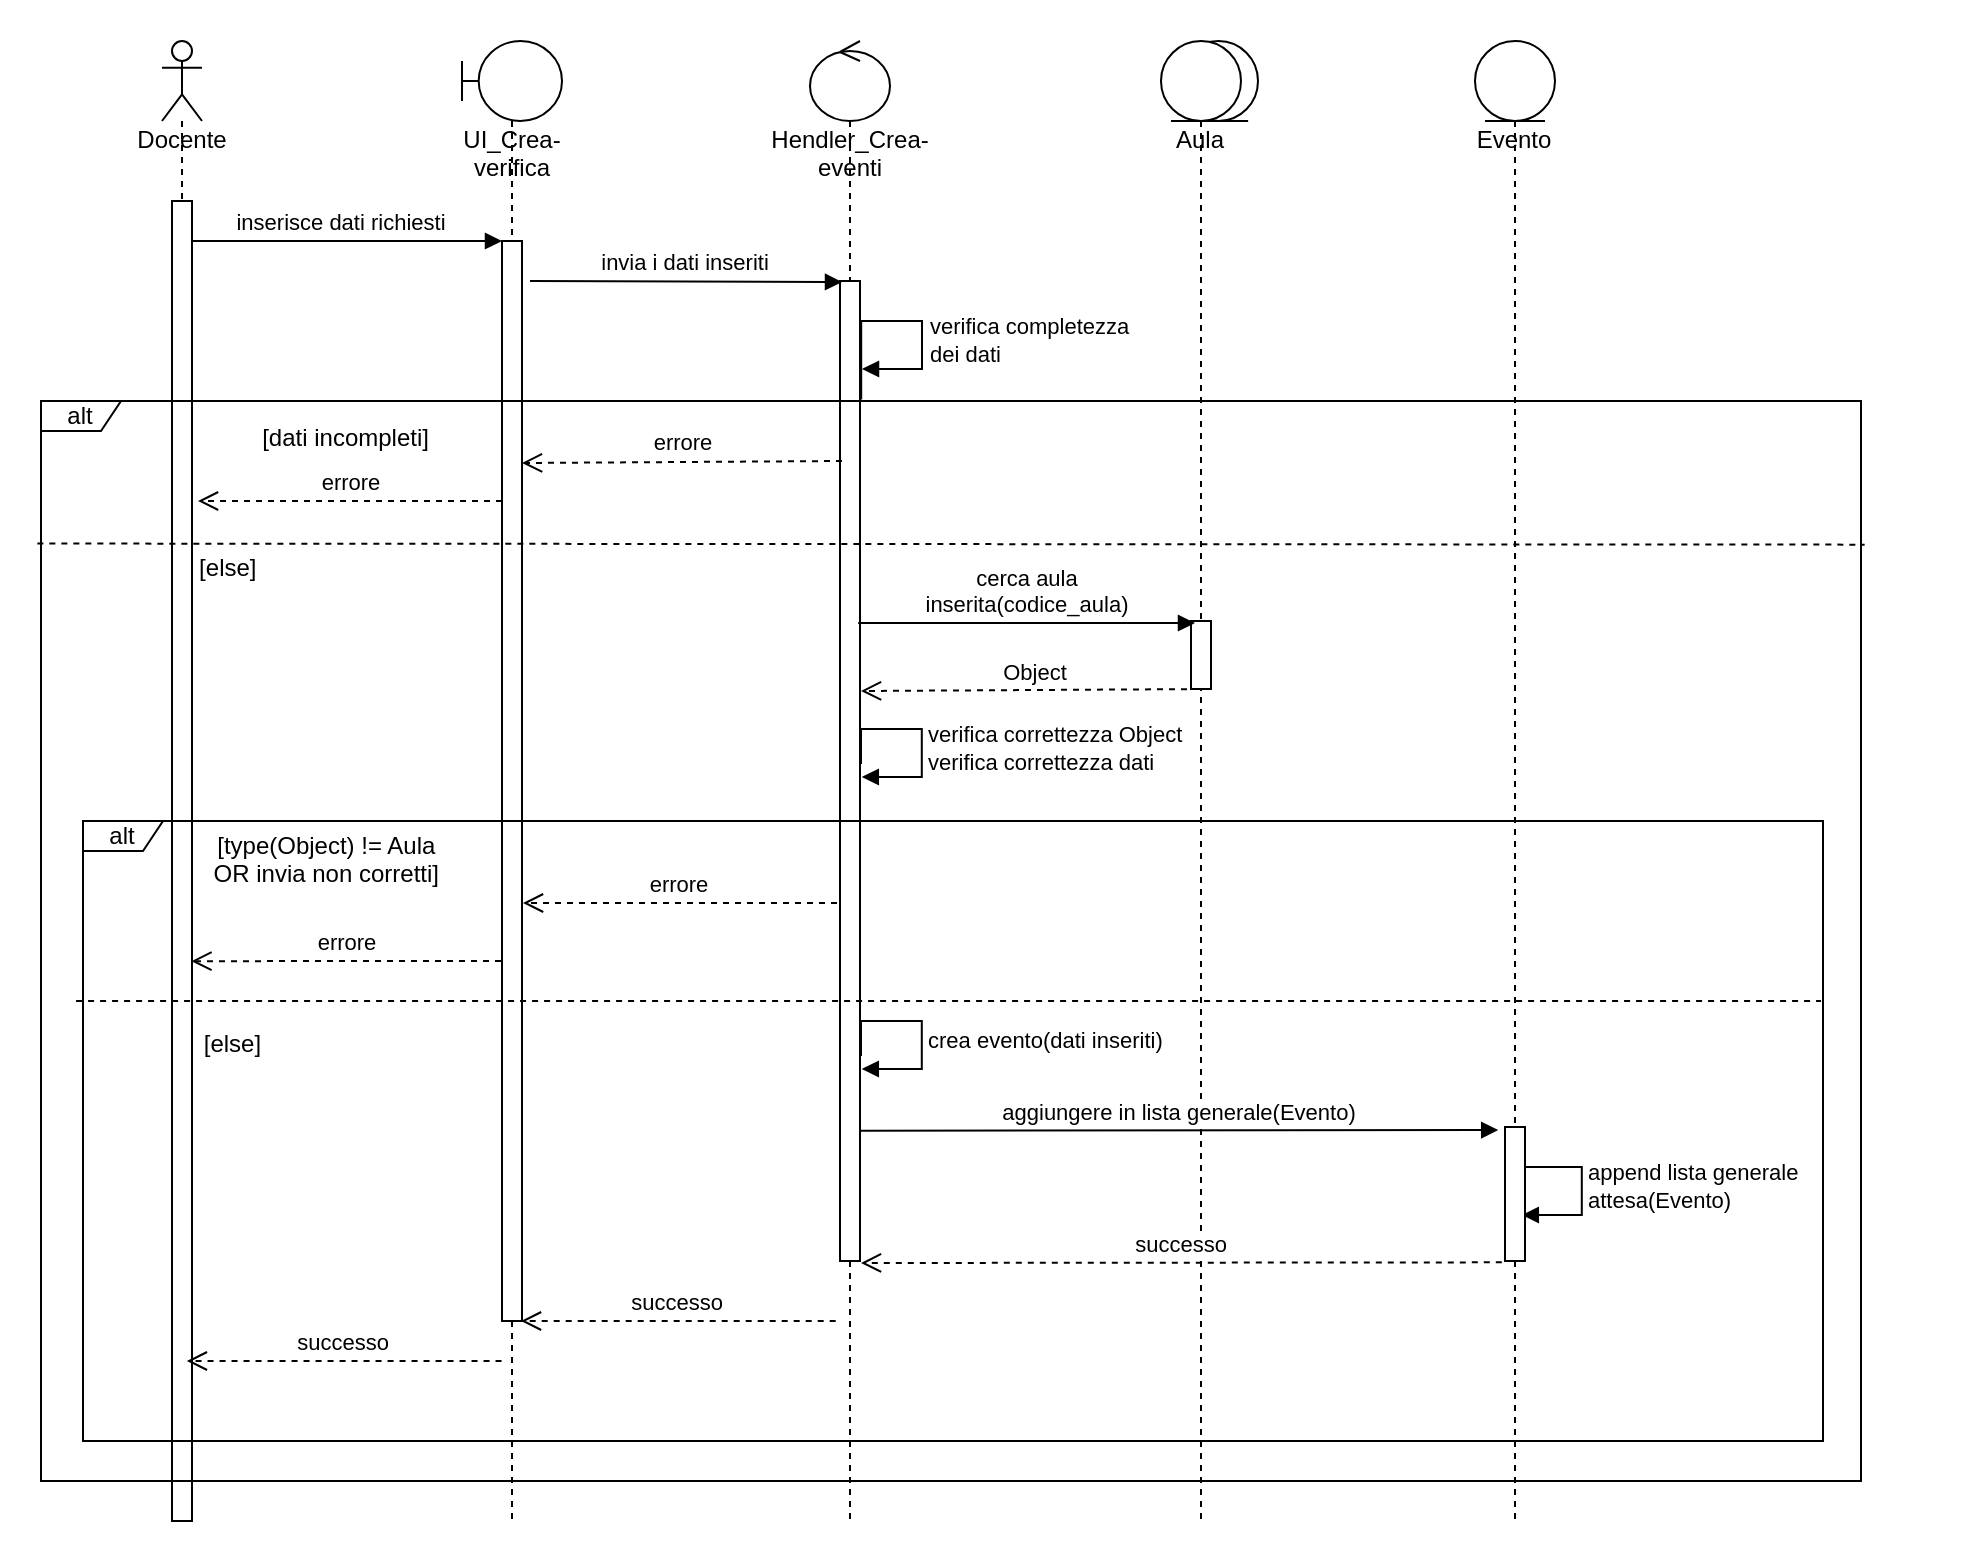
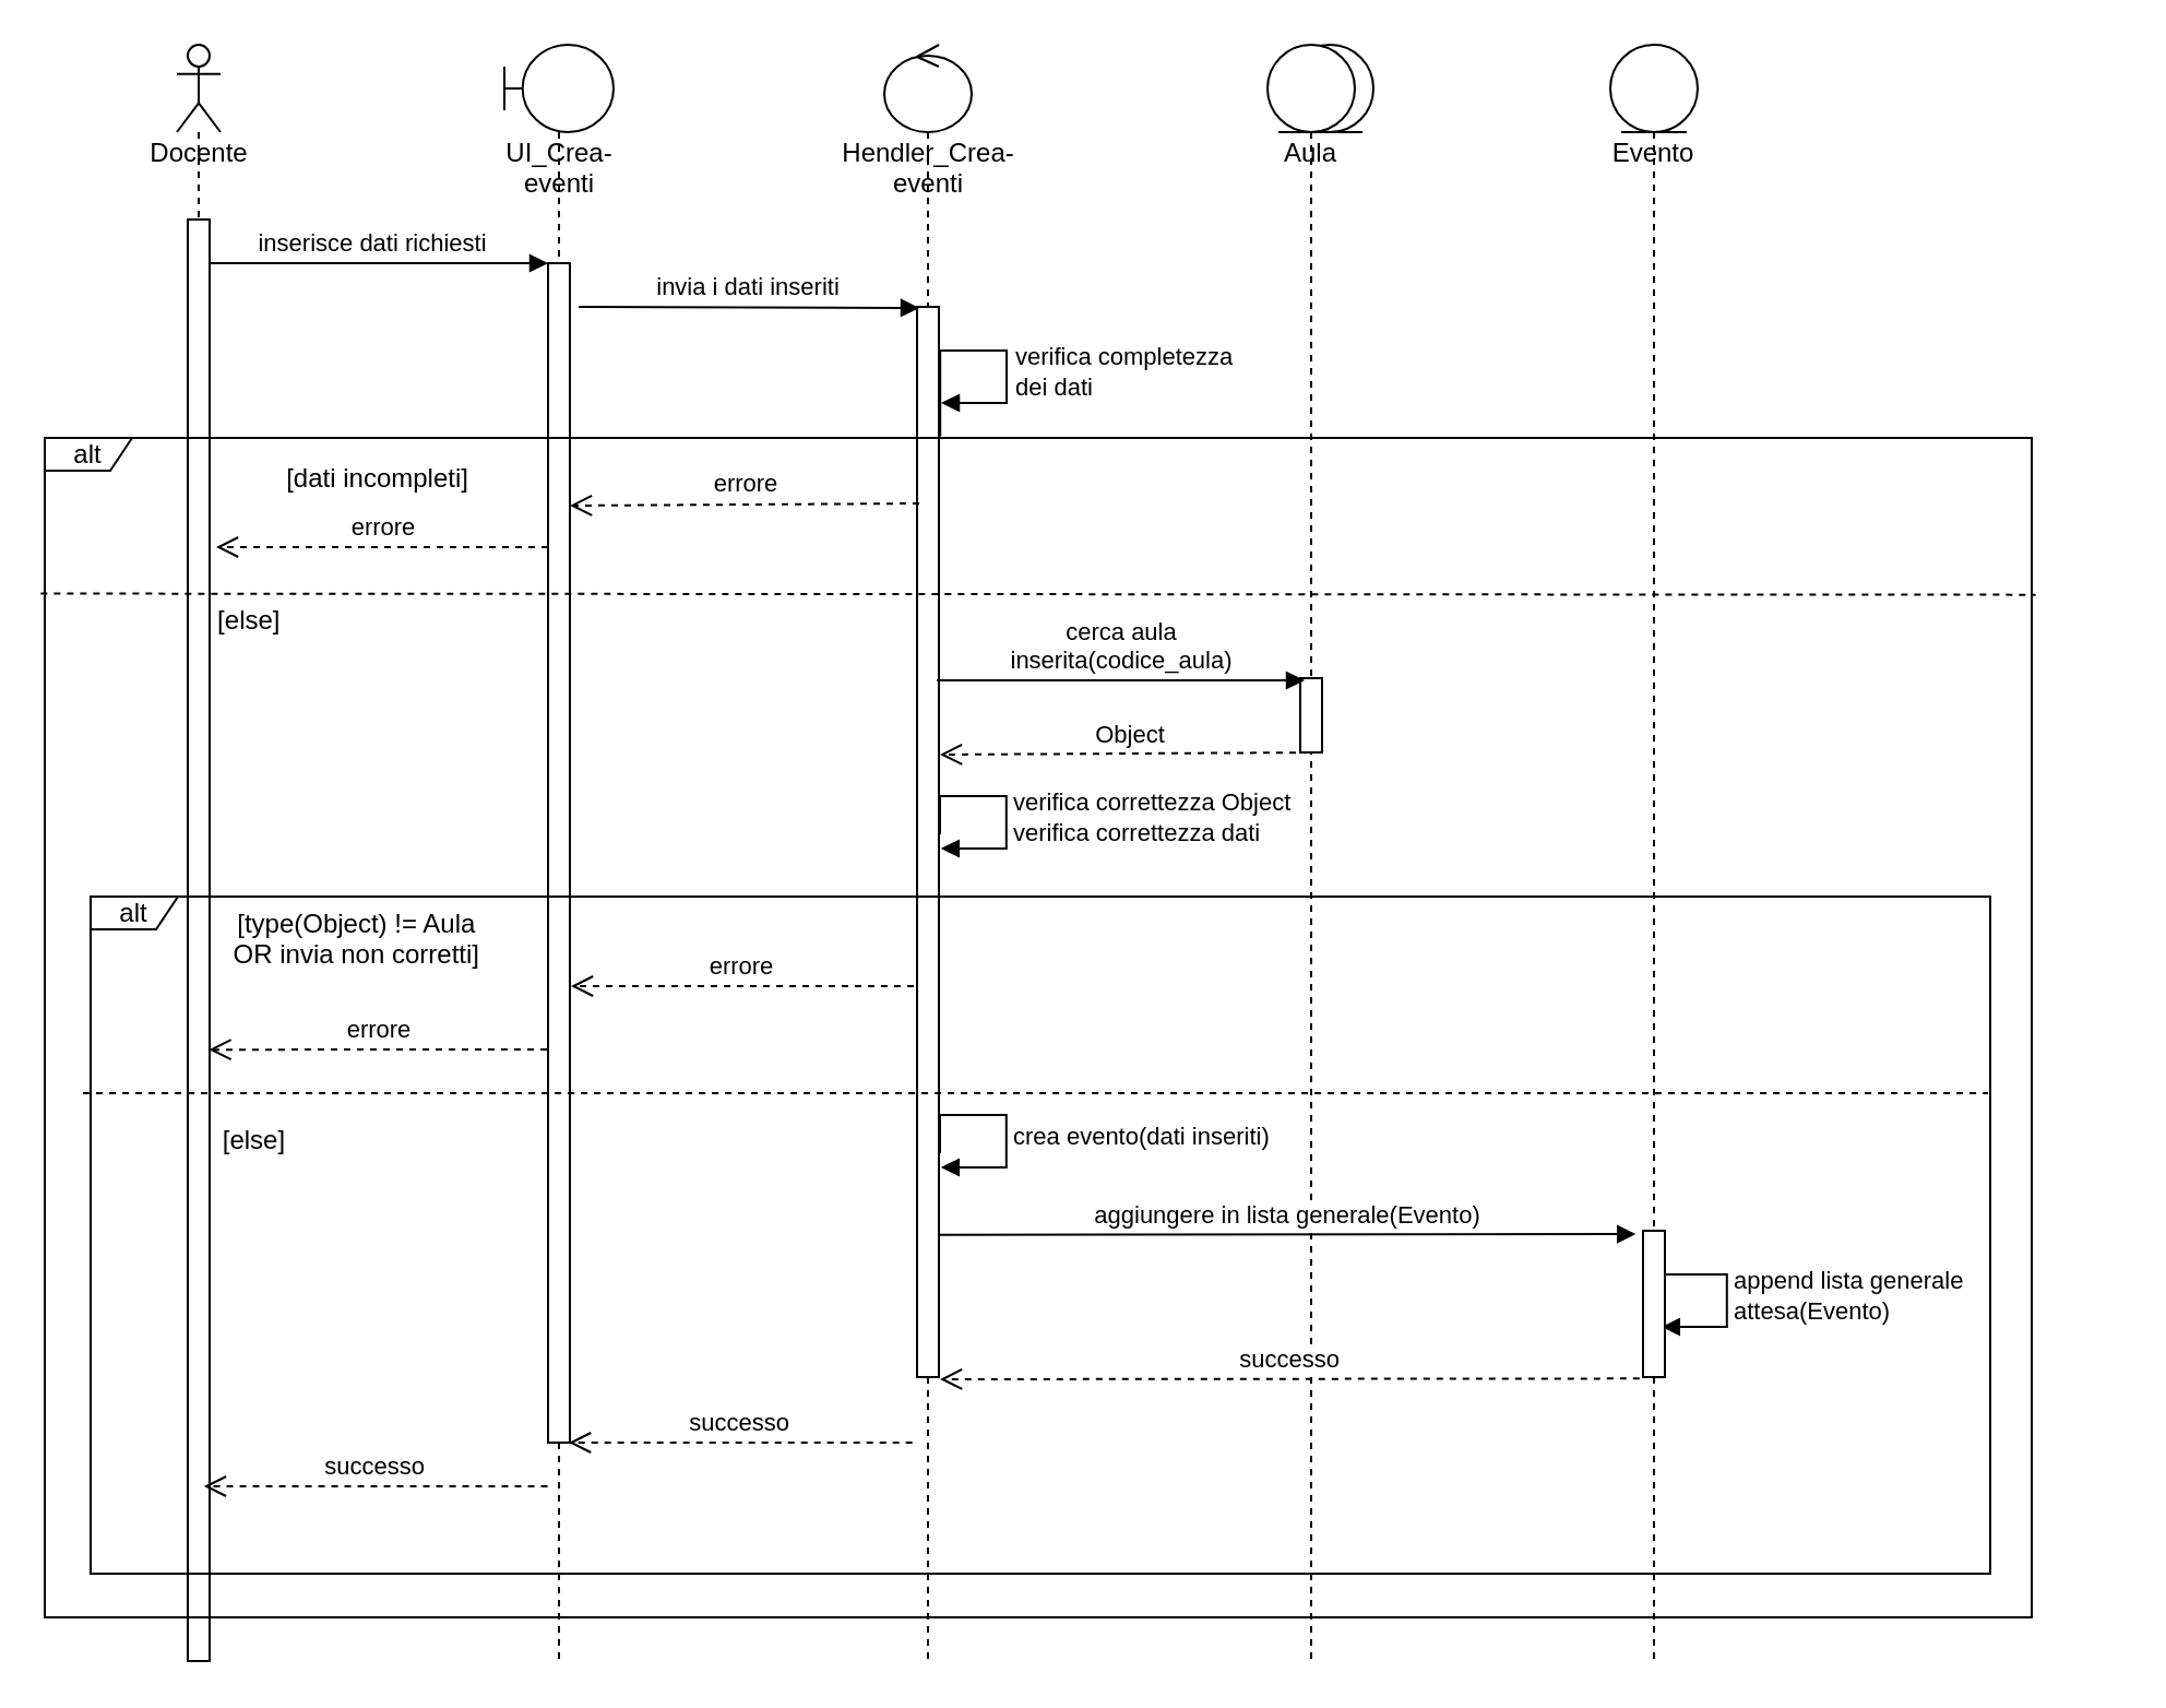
- <mxCell id="4" value="UI_Crea-verifica" style="shape=umlLifeline;participant=umlBoundary;perimeter=lifelinePerimeter;whiteSpace=wrap;html=1;container=1;collapsible=0;recursiveResize=0;verticalAlign=top;spacingTop=36;outlineConnect=0;" vertex="1" parent="1"><mxGeometry x="230.5" y="20" width="50" height="740" as="geometry" /></mxCell>
+ <mxCell id="4" value="UI_Crea-eventi" style="shape=umlLifeline;participant=umlBoundary;perimeter=lifelinePerimeter;whiteSpace=wrap;html=1;container=1;collapsible=0;recursiveResize=0;verticalAlign=top;spacingTop=36;outlineConnect=0;" vertex="1" parent="1"><mxGeometry x="230.5" y="20" width="50" height="740" as="geometry" /></mxCell>
